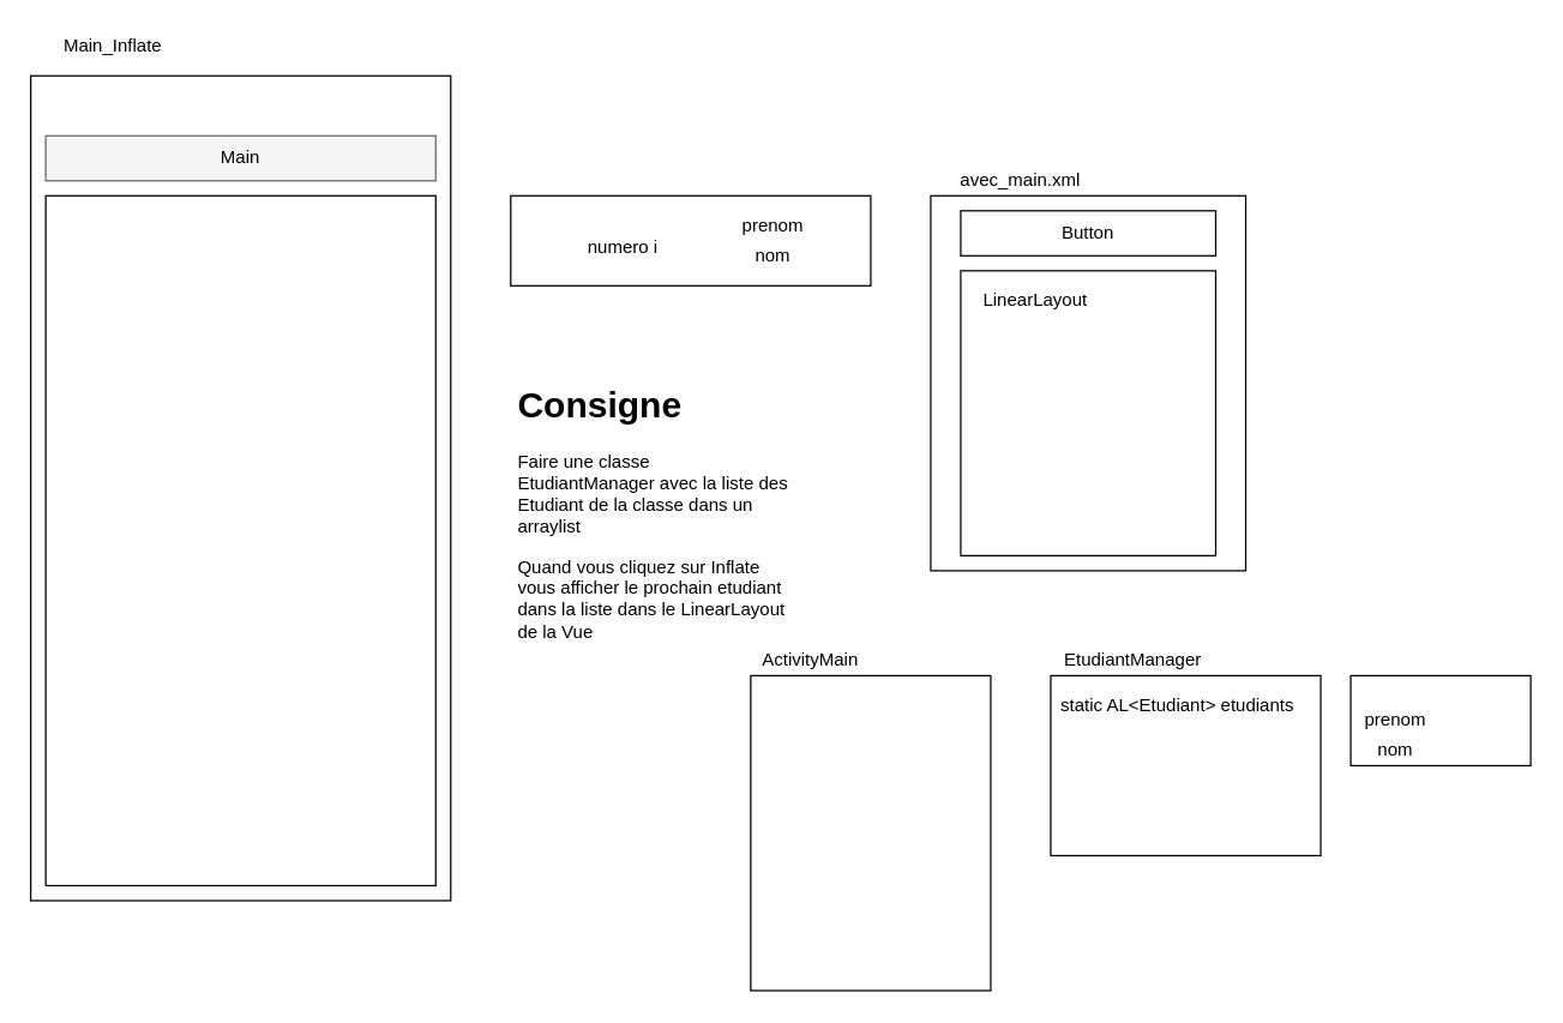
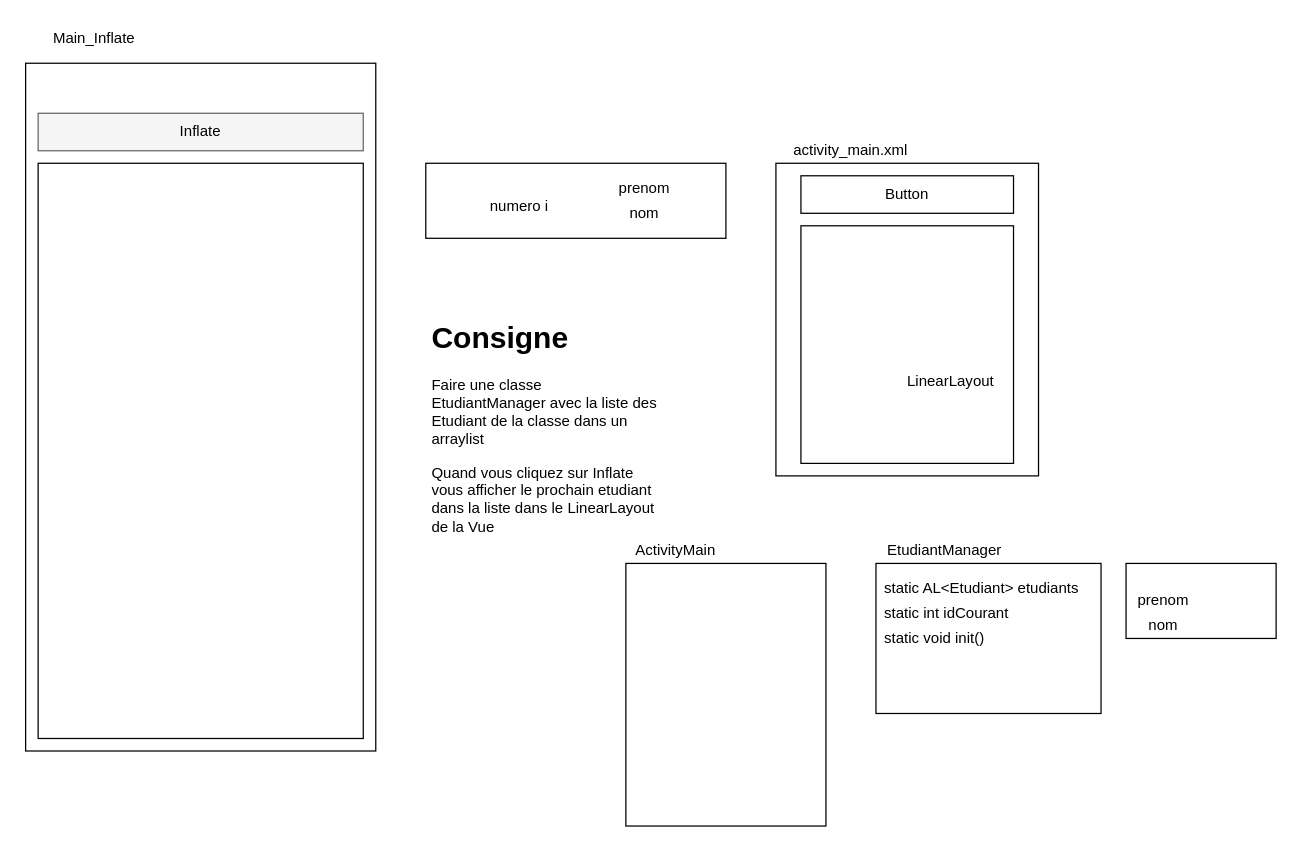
- <mxCell id="4" value="Main" style="text;html=1;strokeColor=none;fillColor=none;align=center;verticalAlign=middle;whiteSpace=wrap;" parent="1" vertex="1"><mxGeometry x="140" y="95" width="40" height="20" as="geometry" /></mxCell>
+ <mxCell id="4" value="Inflate" style="text;html=1;strokeColor=none;fillColor=none;align=center;verticalAlign=middle;whiteSpace=wrap;" parent="1" vertex="1"><mxGeometry x="140" y="95" width="40" height="20" as="geometry" /></mxCell>
- <mxCell id="13" value="avec_main.xml" style="text;html=1;strokeColor=none;fillColor=none;align=center;verticalAlign=middle;whiteSpace=wrap;" parent="1" vertex="1"><mxGeometry x="620" y="110" width="120" height="20" as="geometry" /></mxCell>
+ <mxCell id="13" value="activity_main.xml" style="text;html=1;strokeColor=none;fillColor=none;align=center;verticalAlign=middle;whiteSpace=wrap;" parent="1" vertex="1"><mxGeometry x="620" y="110" width="120" height="20" as="geometry" /></mxCell>
- <mxCell id="16" value="LinearLayout" style="text;html=1;strokeColor=none;fillColor=none;align=center;verticalAlign=middle;whiteSpace=wrap;rounded=0;" vertex="1" parent="1"><mxGeometry x="650" y="190" width="80" height="20" as="geometry" /></mxCell>
+ <mxCell id="16" value="LinearLayout" style="text;html=1;strokeColor=none;fillColor=none;align=center;verticalAlign=middle;whiteSpace=wrap;rounded=0;" vertex="1" parent="1"><mxGeometry x="720" y="295" width="80" height="20" as="geometry" /></mxCell>
+ <mxCell id="26" value="static int idCourant" style="text;html=1;strokeColor=none;fillColor=none;align=left;verticalAlign=middle;whiteSpace=wrap;rounded=0;" vertex="1" parent="1"><mxGeometry x="705" y="480" width="165" height="20" as="geometry" /></mxCell>
+ <mxCell id="25" value="static void init()" style="text;html=1;strokeColor=none;fillColor=none;align=left;verticalAlign=middle;whiteSpace=wrap;rounded=0;" vertex="1" parent="1"><mxGeometry x="705" y="500" width="165" height="20" as="geometry" /></mxCell>
